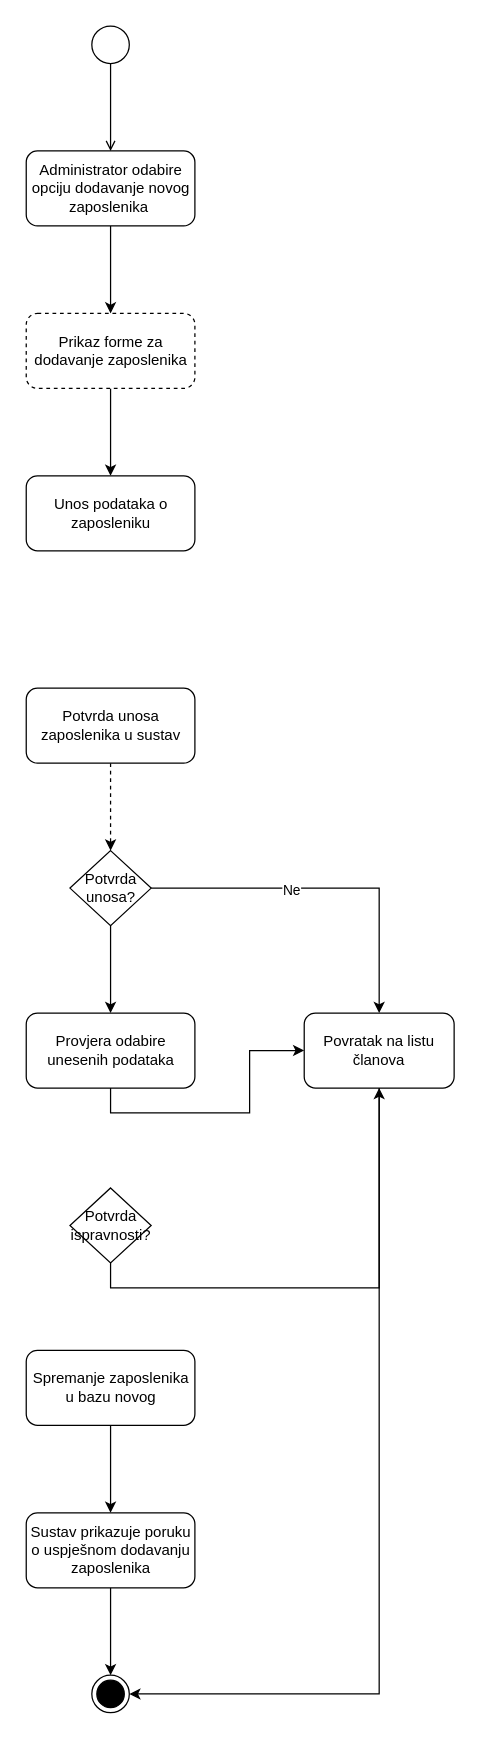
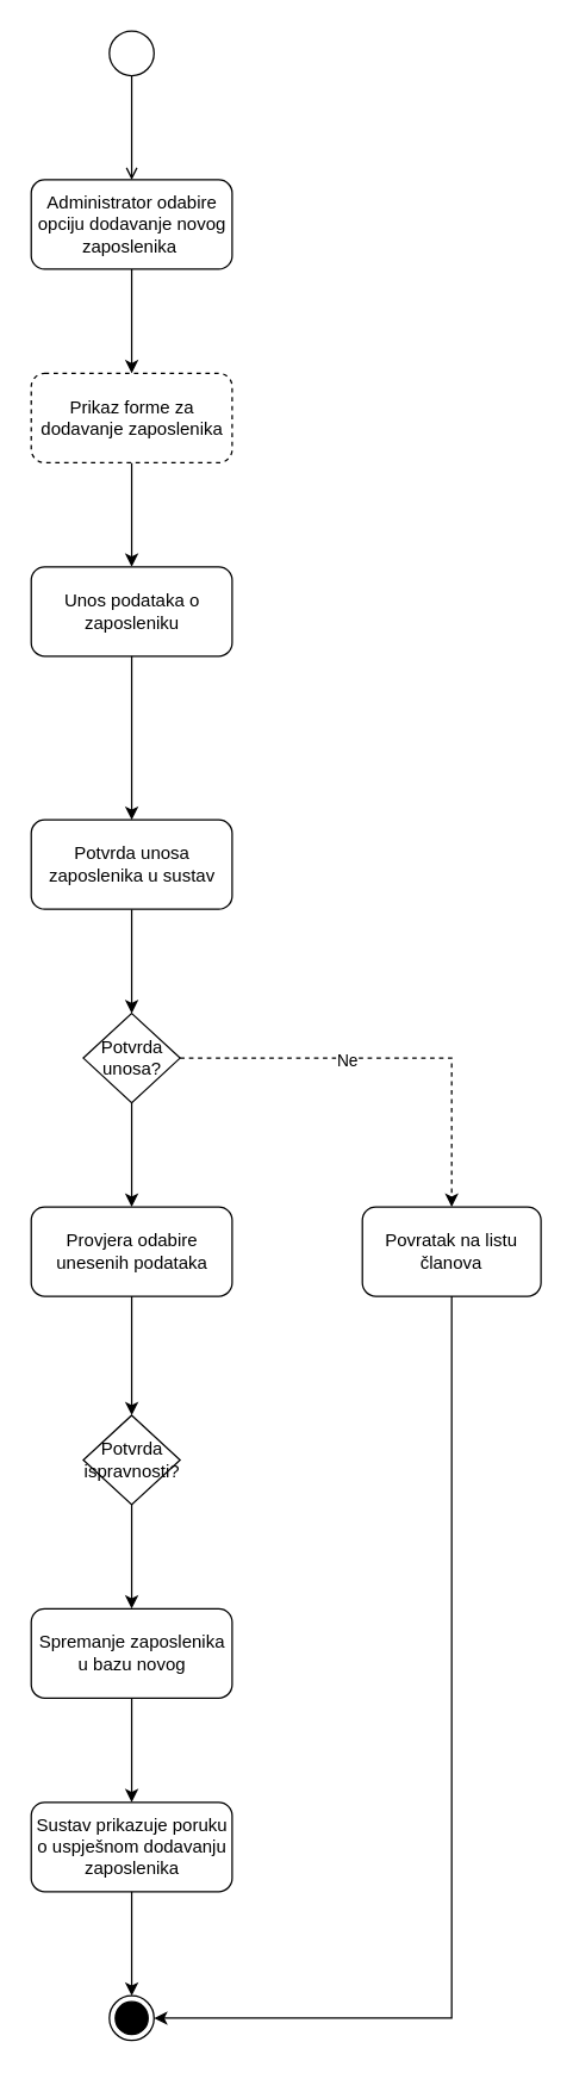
+ <mxCell id="9" style="edgeStyle=orthogonalEdgeStyle;rounded=0;orthogonalLoop=1;jettySize=auto;html=1;exitX=0.5;exitY=1;exitDx=0;exitDy=0;entryX=0.5;entryY=0;entryDx=0;entryDy=0;" parent="1" source="8" target="11" edge="1"><mxGeometry relative="1" as="geometry"><mxPoint x="88" y="570" as="sourcePoint" /></mxGeometry></mxCell>
- <mxCell id="10" style="edgeStyle=orthogonalEdgeStyle;rounded=0;orthogonalLoop=1;jettySize=auto;html=1;exitX=0.5;exitY=1;exitDx=0;exitDy=0;entryX=0.5;entryY=0;entryDx=0;entryDy=0;dashed=1;" parent="1" source="11" target="15" edge="1"><mxGeometry relative="1" as="geometry" /></mxCell>
+ <mxCell id="10" style="edgeStyle=orthogonalEdgeStyle;rounded=0;orthogonalLoop=1;jettySize=auto;html=1;exitX=0.5;exitY=1;exitDx=0;exitDy=0;entryX=0.5;entryY=0;entryDx=0;entryDy=0;" parent="1" source="11" target="15" edge="1"><mxGeometry relative="1" as="geometry" /></mxCell>
- <mxCell id="12" style="edgeStyle=orthogonalEdgeStyle;rounded=0;orthogonalLoop=1;jettySize=auto;html=1;exitX=1;exitY=0.5;exitDx=0;exitDy=0;" parent="1" source="15" target="17" edge="1"><mxGeometry relative="1" as="geometry" /></mxCell>
+ <mxCell id="12" style="edgeStyle=orthogonalEdgeStyle;rounded=0;orthogonalLoop=1;jettySize=auto;html=1;exitX=1;exitY=0.5;exitDx=0;exitDy=0;dashed=1;" parent="1" source="15" target="17" edge="1"><mxGeometry relative="1" as="geometry" /></mxCell>
- <mxCell id="19" style="edgeStyle=orthogonalEdgeStyle;rounded=0;orthogonalLoop=1;jettySize=auto;html=1;exitX=0.5;exitY=1;exitDx=0;exitDy=0;" parent="1" source="20" target="17" edge="1"><mxGeometry relative="1" as="geometry" /></mxCell>
+ <mxCell id="19" style="edgeStyle=orthogonalEdgeStyle;rounded=0;orthogonalLoop=1;jettySize=auto;html=1;exitX=0.5;exitY=1;exitDx=0;exitDy=0;" parent="1" source="20" target="22" edge="1"><mxGeometry relative="1" as="geometry" /></mxCell>
- <mxCell id="21" style="edgeStyle=orthogonalEdgeStyle;rounded=0;orthogonalLoop=1;jettySize=auto;html=1;exitX=0.5;exitY=1;exitDx=0;exitDy=0;" parent="1" source="22" target="17" edge="1"><mxGeometry relative="1" as="geometry" /></mxCell>
+ <mxCell id="21" style="edgeStyle=orthogonalEdgeStyle;rounded=0;orthogonalLoop=1;jettySize=auto;html=1;exitX=0.5;exitY=1;exitDx=0;exitDy=0;entryX=0.5;entryY=0;entryDx=0;entryDy=0;" parent="1" source="22" target="24" edge="1"><mxGeometry relative="1" as="geometry" /></mxCell>
